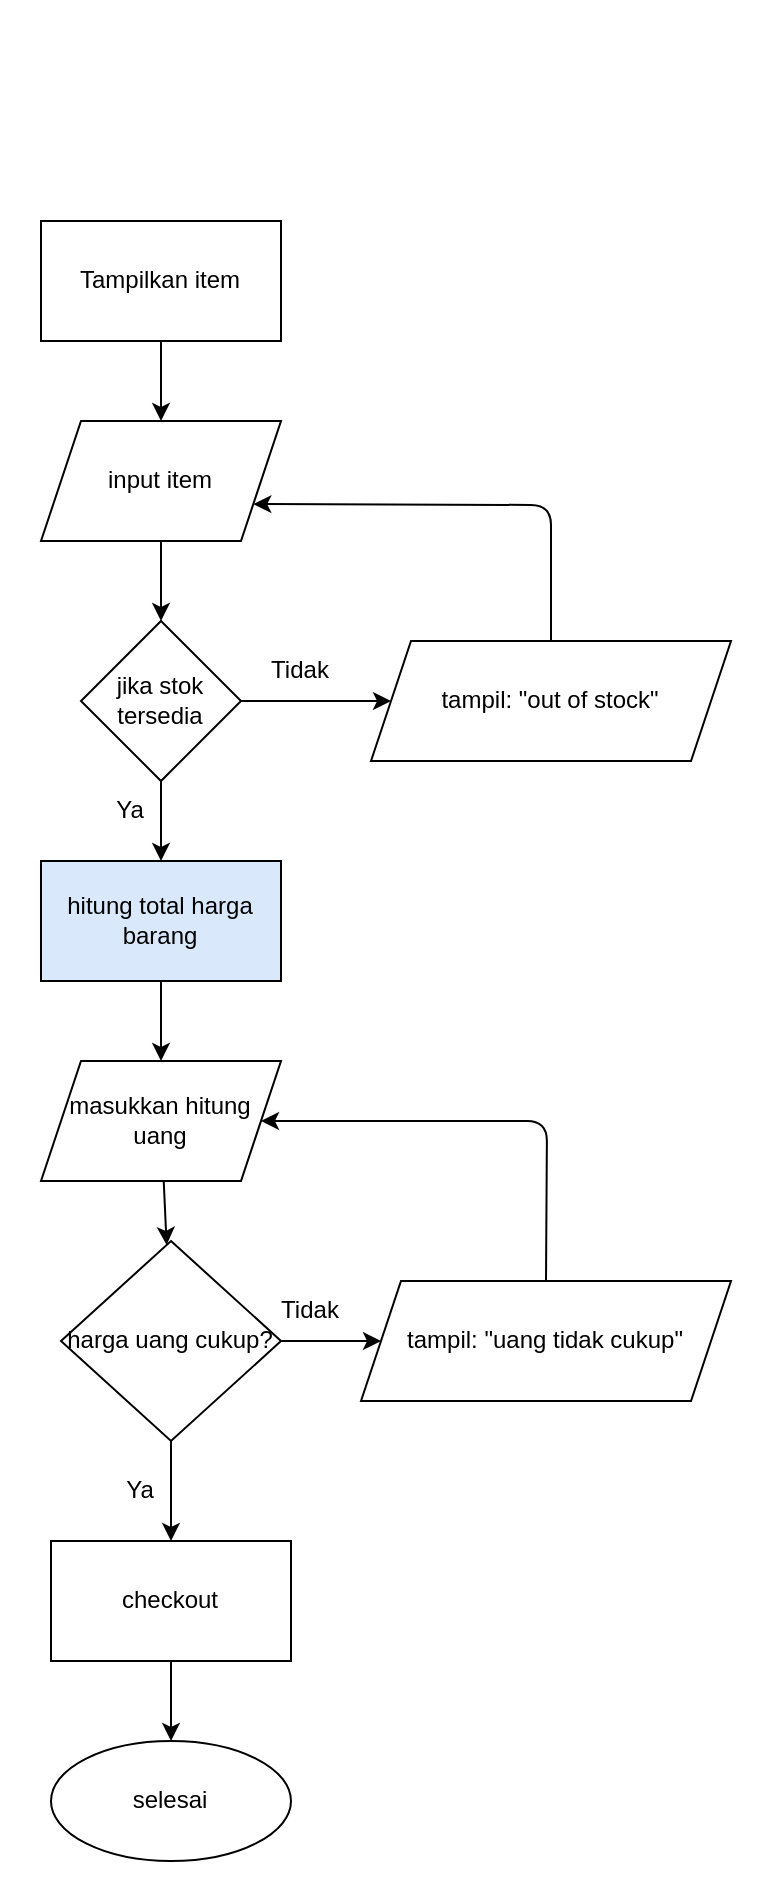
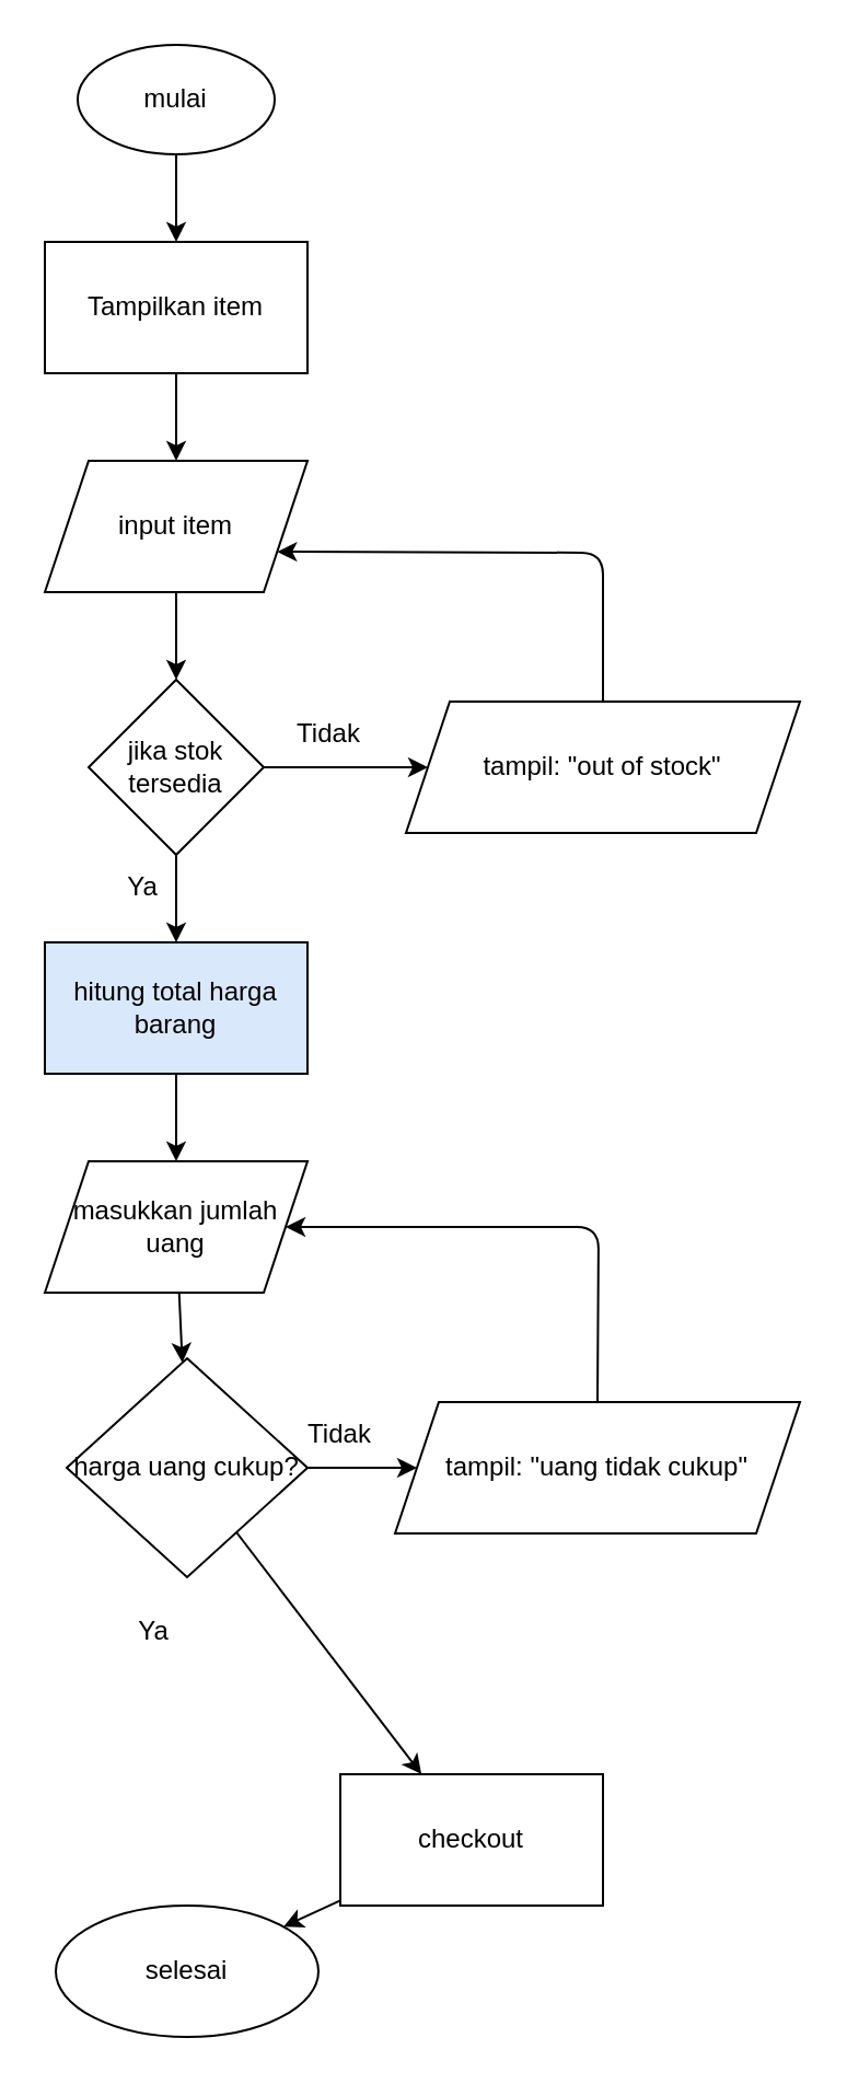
+ <mxCell id="3" value="mulai" style="ellipse;whiteSpace=wrap;html=1;" vertex="1" parent="1"><mxGeometry x="35" y="20" width="90" height="50" as="geometry" /></mxCell>
+ <mxCell id="2" value="" style="edgeStyle=none;html=1;" edge="1" parent="1" source="3" target="5"><mxGeometry relative="1" as="geometry" /></mxCell>
- <mxCell id="16" value="masukkan hitung uang" style="shape=parallelogram;perimeter=parallelogramPerimeter;whiteSpace=wrap;html=1;fixedSize=1;" vertex="1" parent="1"><mxGeometry x="20" y="530" width="120" height="60" as="geometry" /></mxCell>
+ <mxCell id="16" value="masukkan jumlah uang" style="shape=parallelogram;perimeter=parallelogramPerimeter;whiteSpace=wrap;html=1;fixedSize=1;" vertex="1" parent="1"><mxGeometry x="20" y="530" width="120" height="60" as="geometry" /></mxCell>
- <mxCell id="23" value="checkout" style="whiteSpace=wrap;html=1;" vertex="1" parent="1"><mxGeometry x="25" y="770" width="120" height="60" as="geometry" /></mxCell>
+ <mxCell id="23" value="checkout" style="whiteSpace=wrap;html=1;" vertex="1" parent="1"><mxGeometry x="155" y="810" width="120" height="60" as="geometry" /></mxCell>
